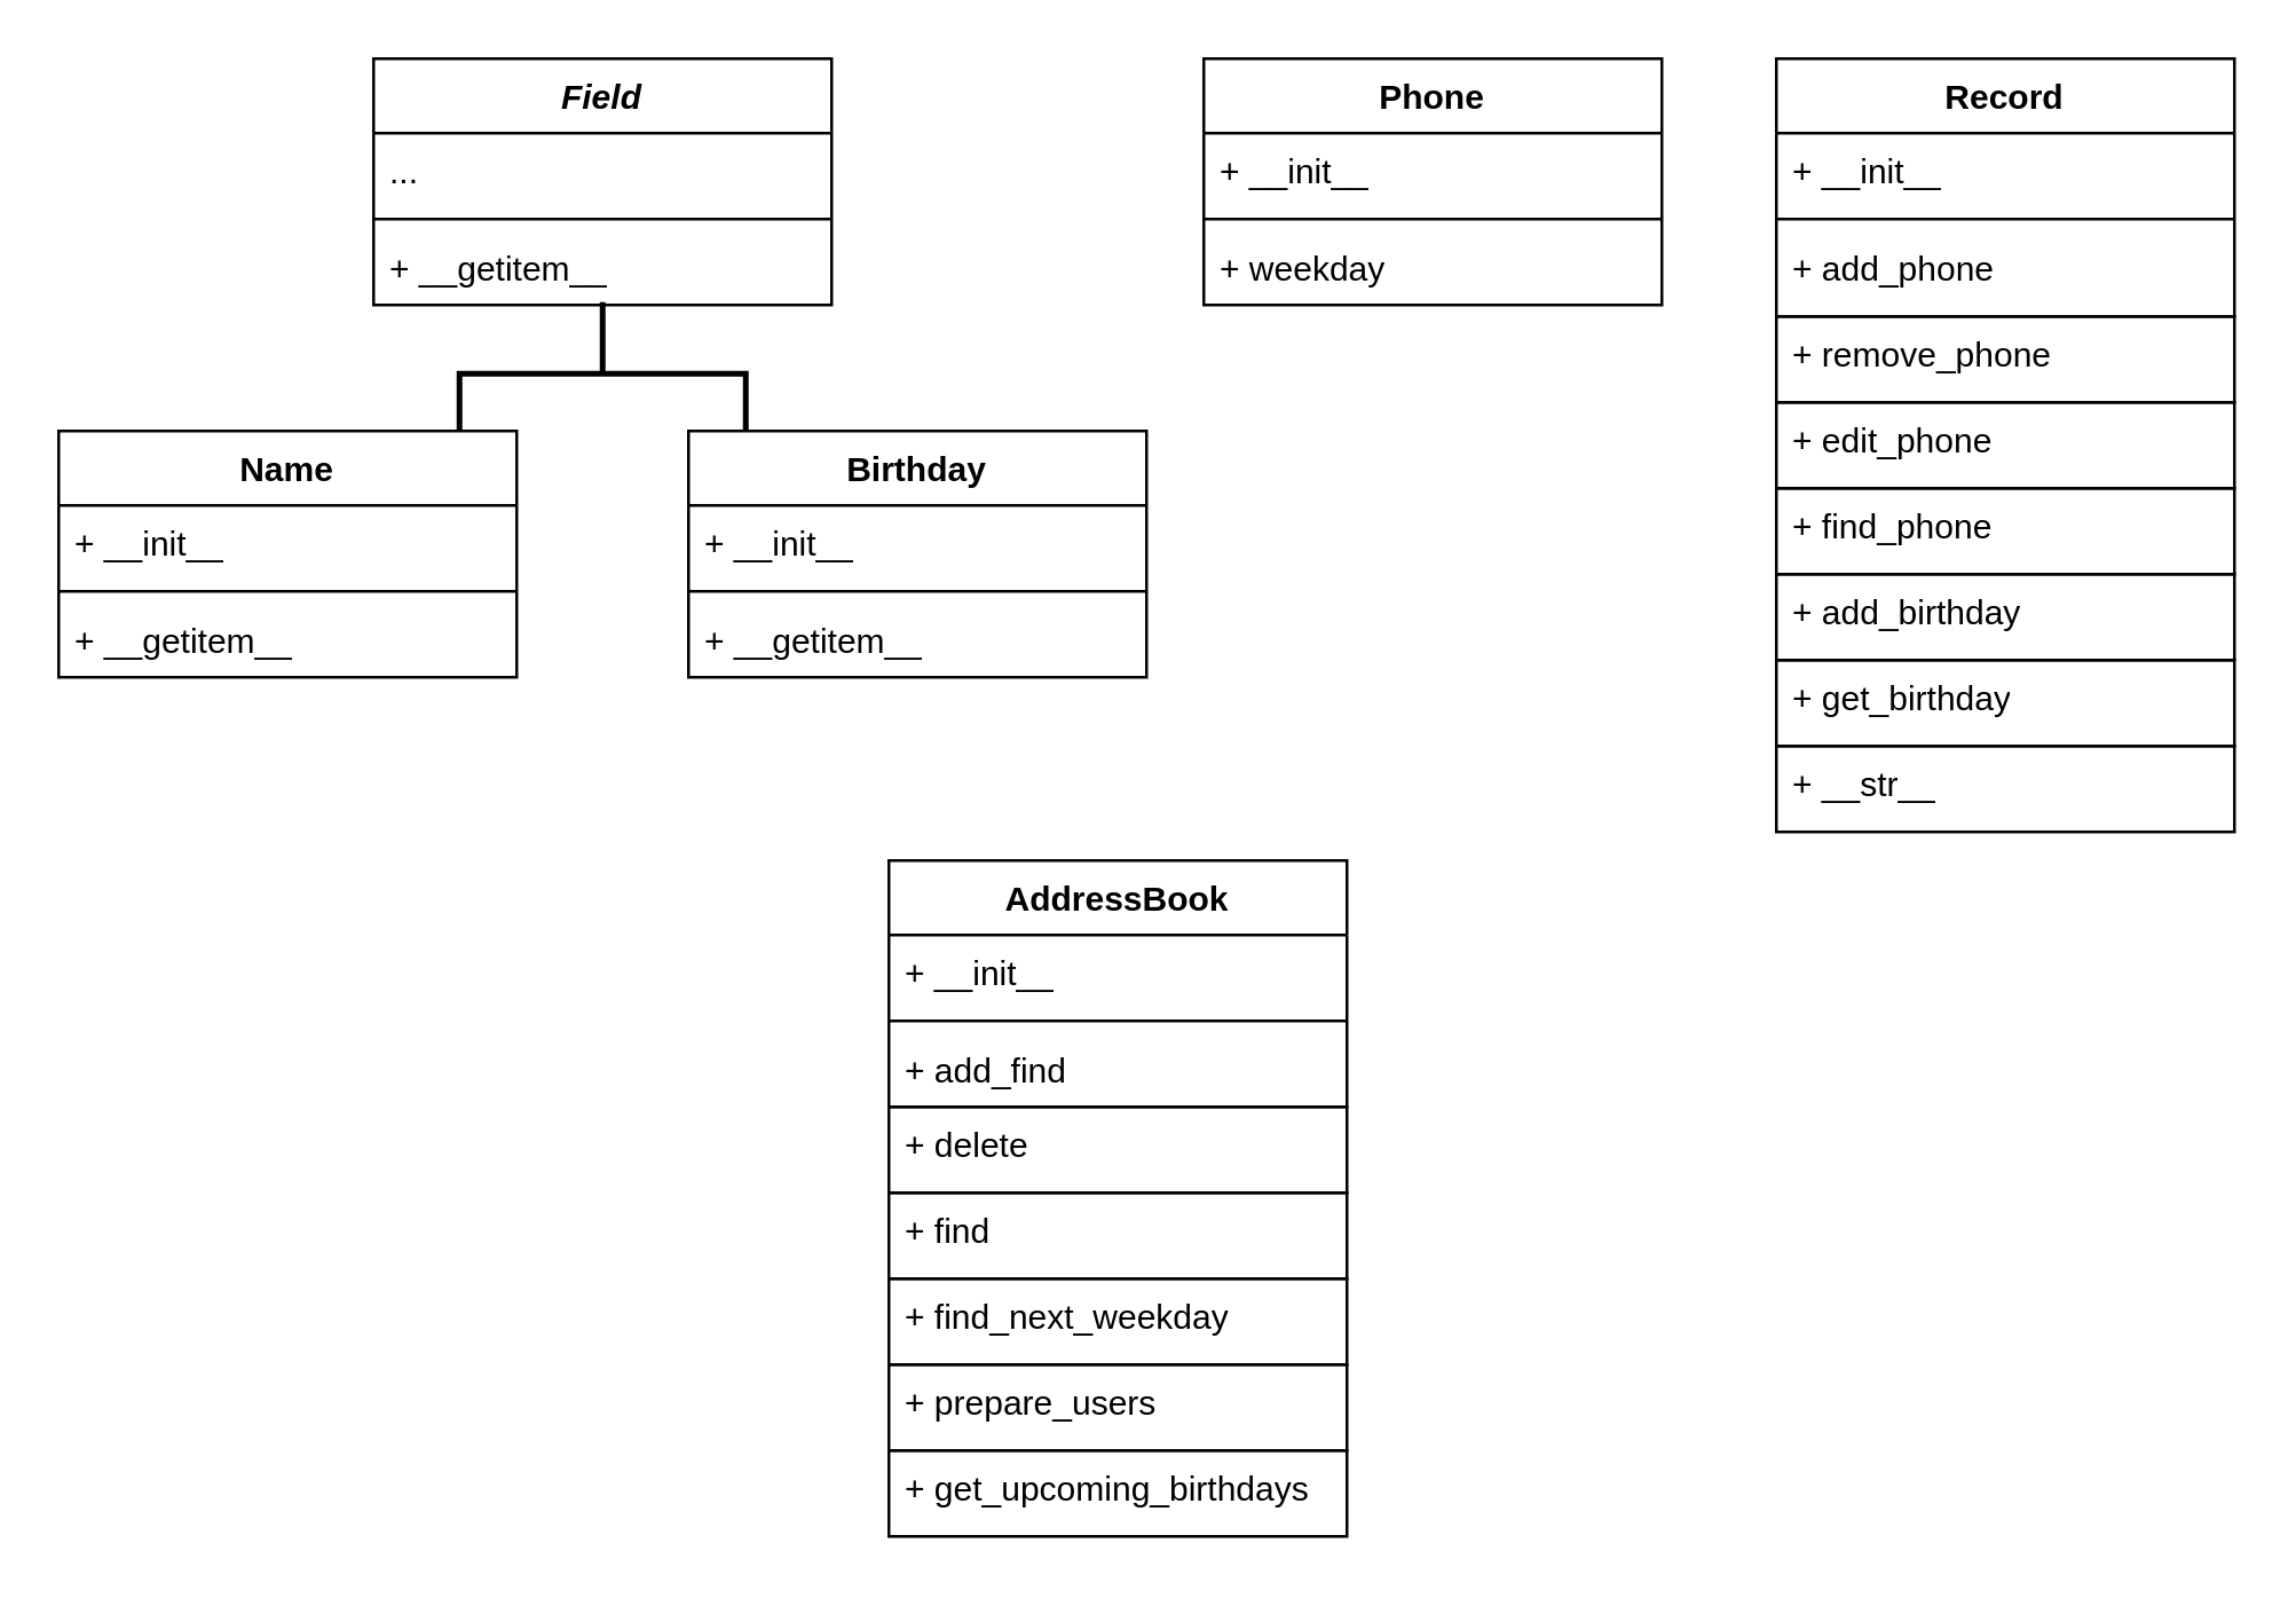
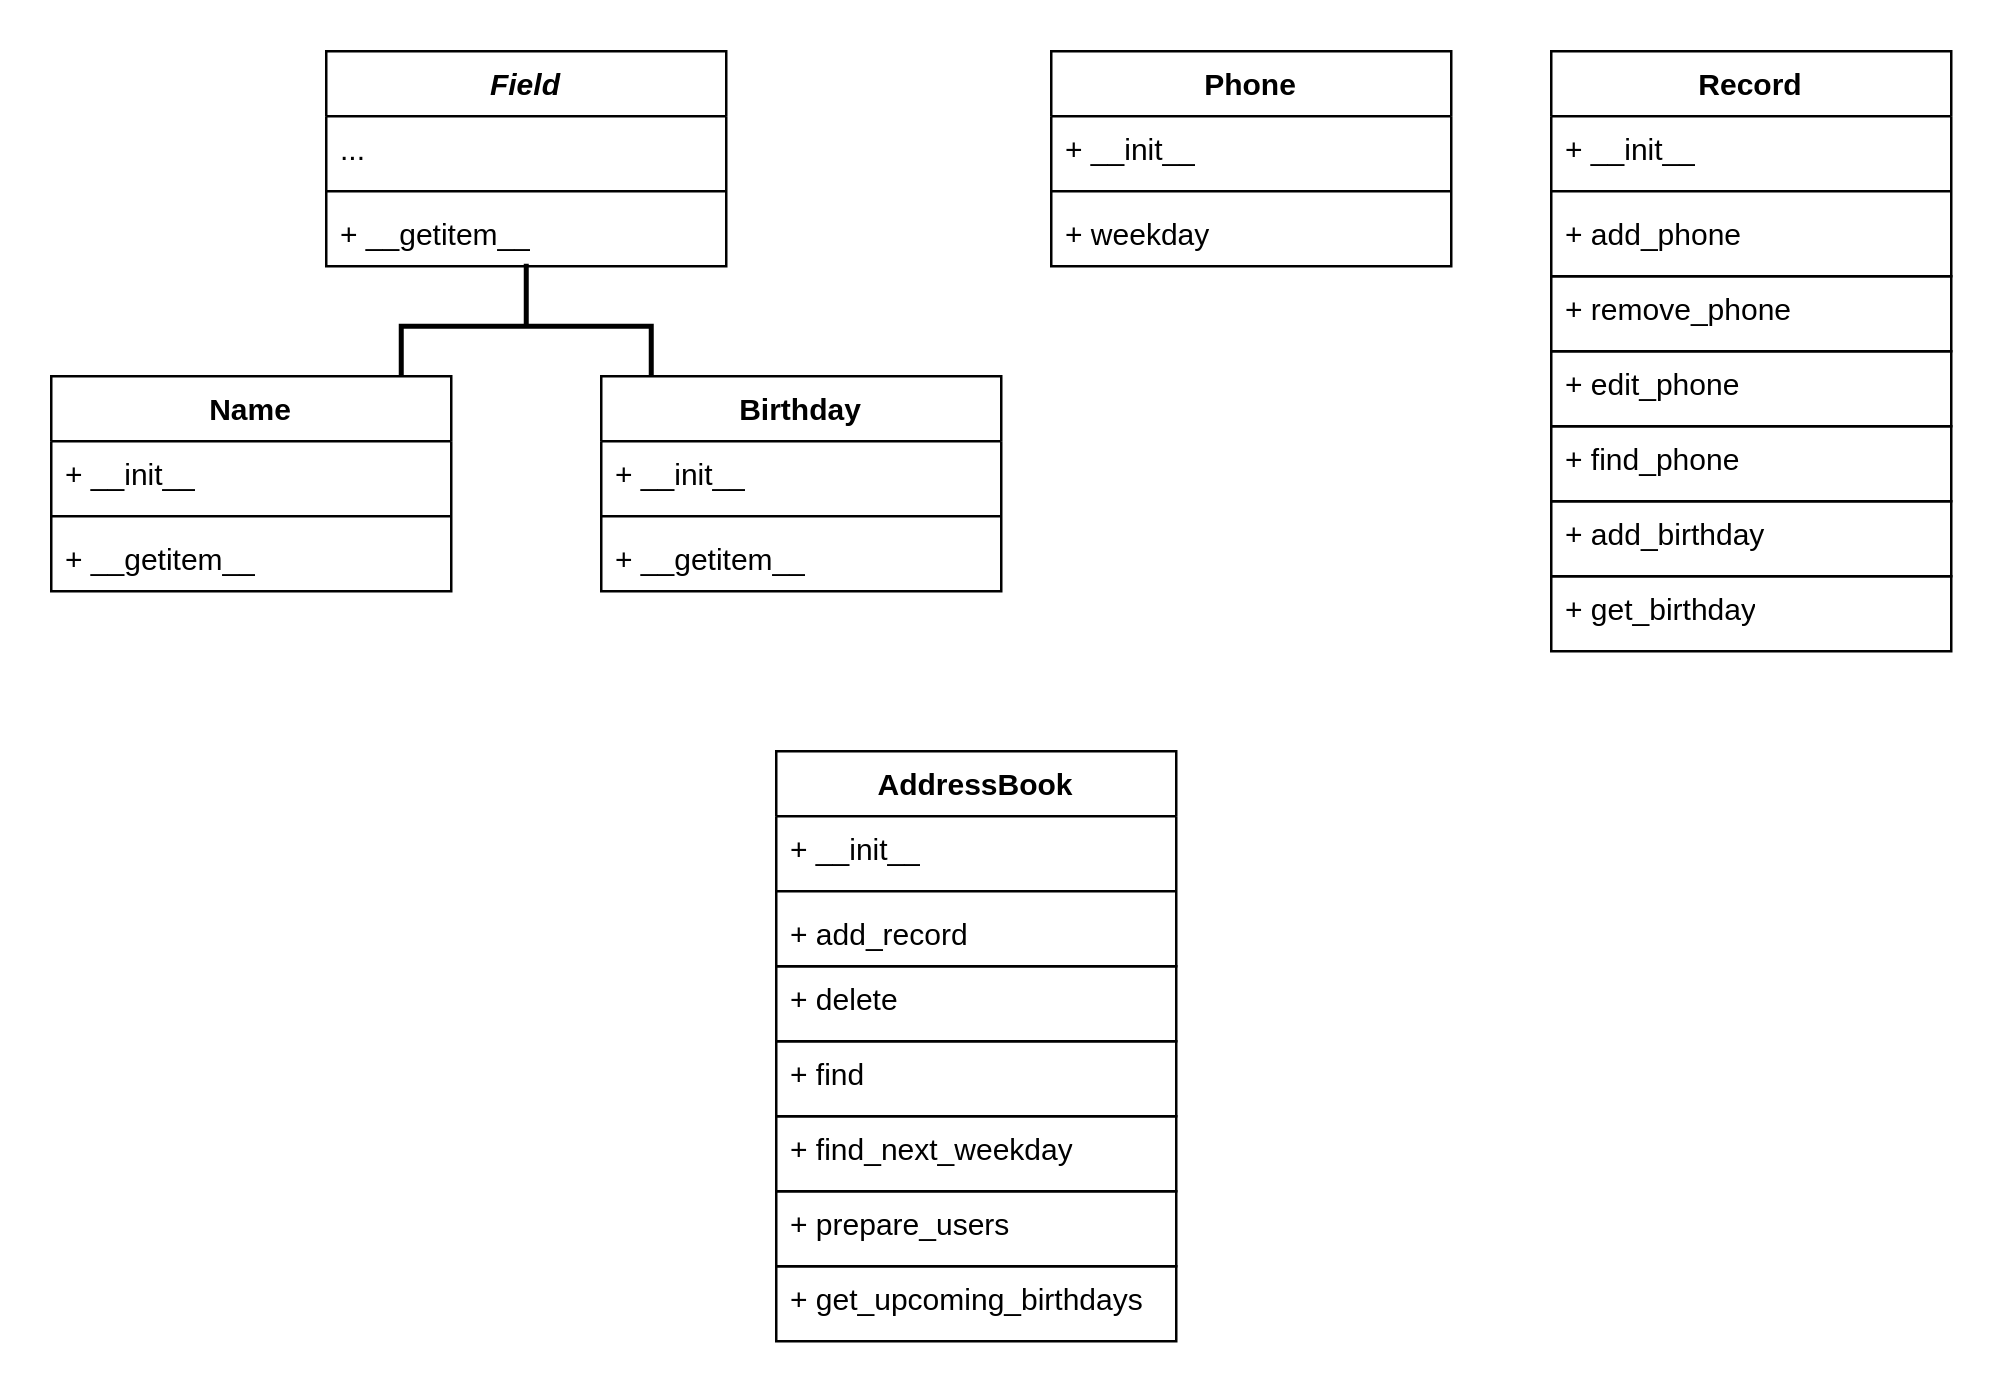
- <mxCell id="32" value="+ __str__" style="text;strokeColor=default;fillColor=none;align=left;verticalAlign=top;spacingLeft=4;spacingRight=4;overflow=hidden;rotatable=0;points=[[0,0.5],[1,0.5]];portConstraint=eastwest;whiteSpace=wrap;html=1;strokeWidth=1;" vertex="1" parent="1"><mxGeometry x="620" y="260" width="160" height="30" as="geometry" /></mxCell>
- <mxCell id="22" value="+ add_find" style="text;strokeColor=none;fillColor=none;align=left;verticalAlign=top;spacingLeft=4;spacingRight=4;overflow=hidden;rotatable=0;points=[[0,0.5],[1,0.5]];portConstraint=eastwest;whiteSpace=wrap;html=1;" vertex="1" parent="19"><mxGeometry y="60" width="160" height="26" as="geometry" /></mxCell>
+ <mxCell id="22" value="+ add_record" style="text;strokeColor=none;fillColor=none;align=left;verticalAlign=top;spacingLeft=4;spacingRight=4;overflow=hidden;rotatable=0;points=[[0,0.5],[1,0.5]];portConstraint=eastwest;whiteSpace=wrap;html=1;" vertex="1" parent="19"><mxGeometry y="60" width="160" height="26" as="geometry" /></mxCell>
